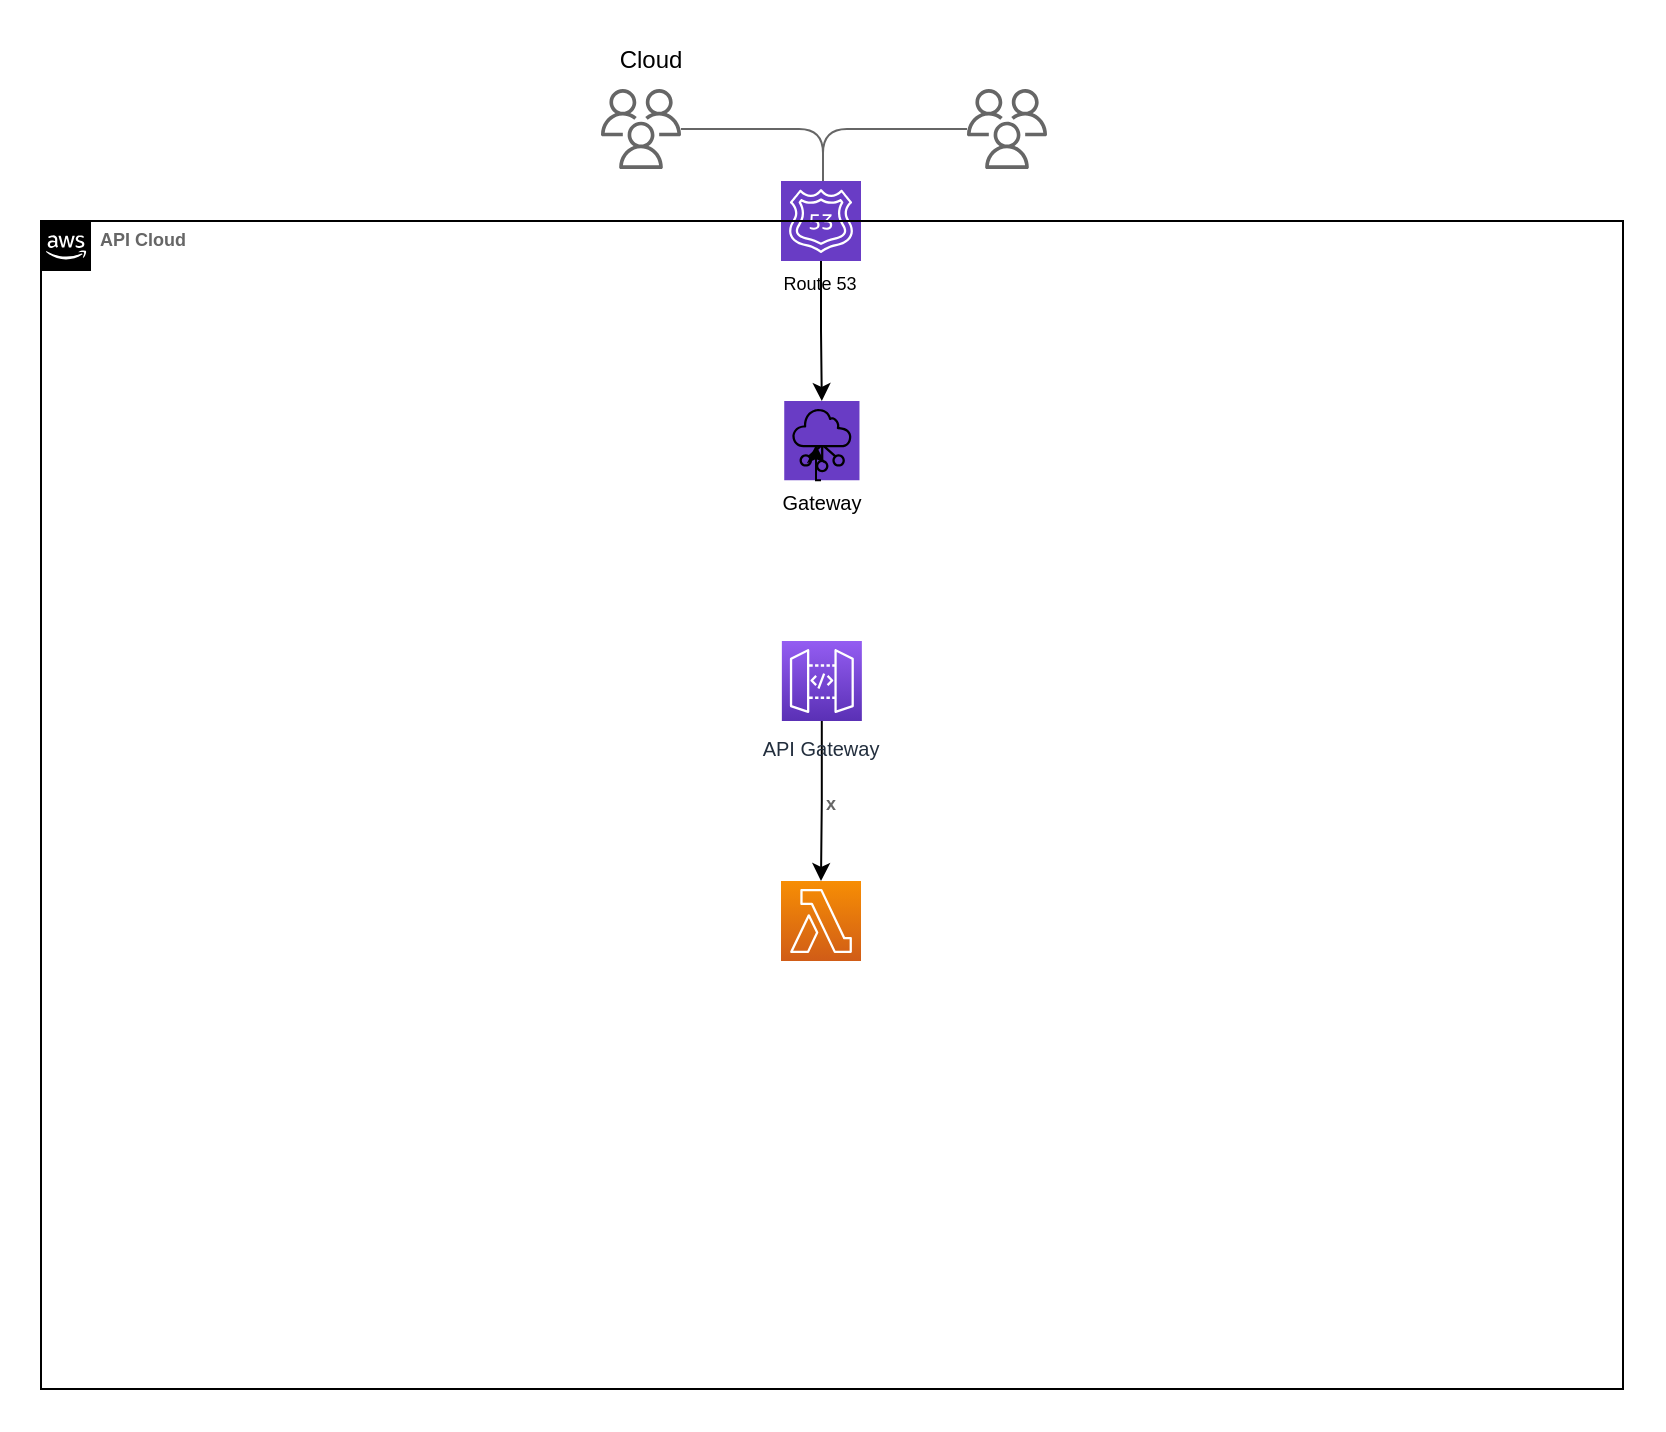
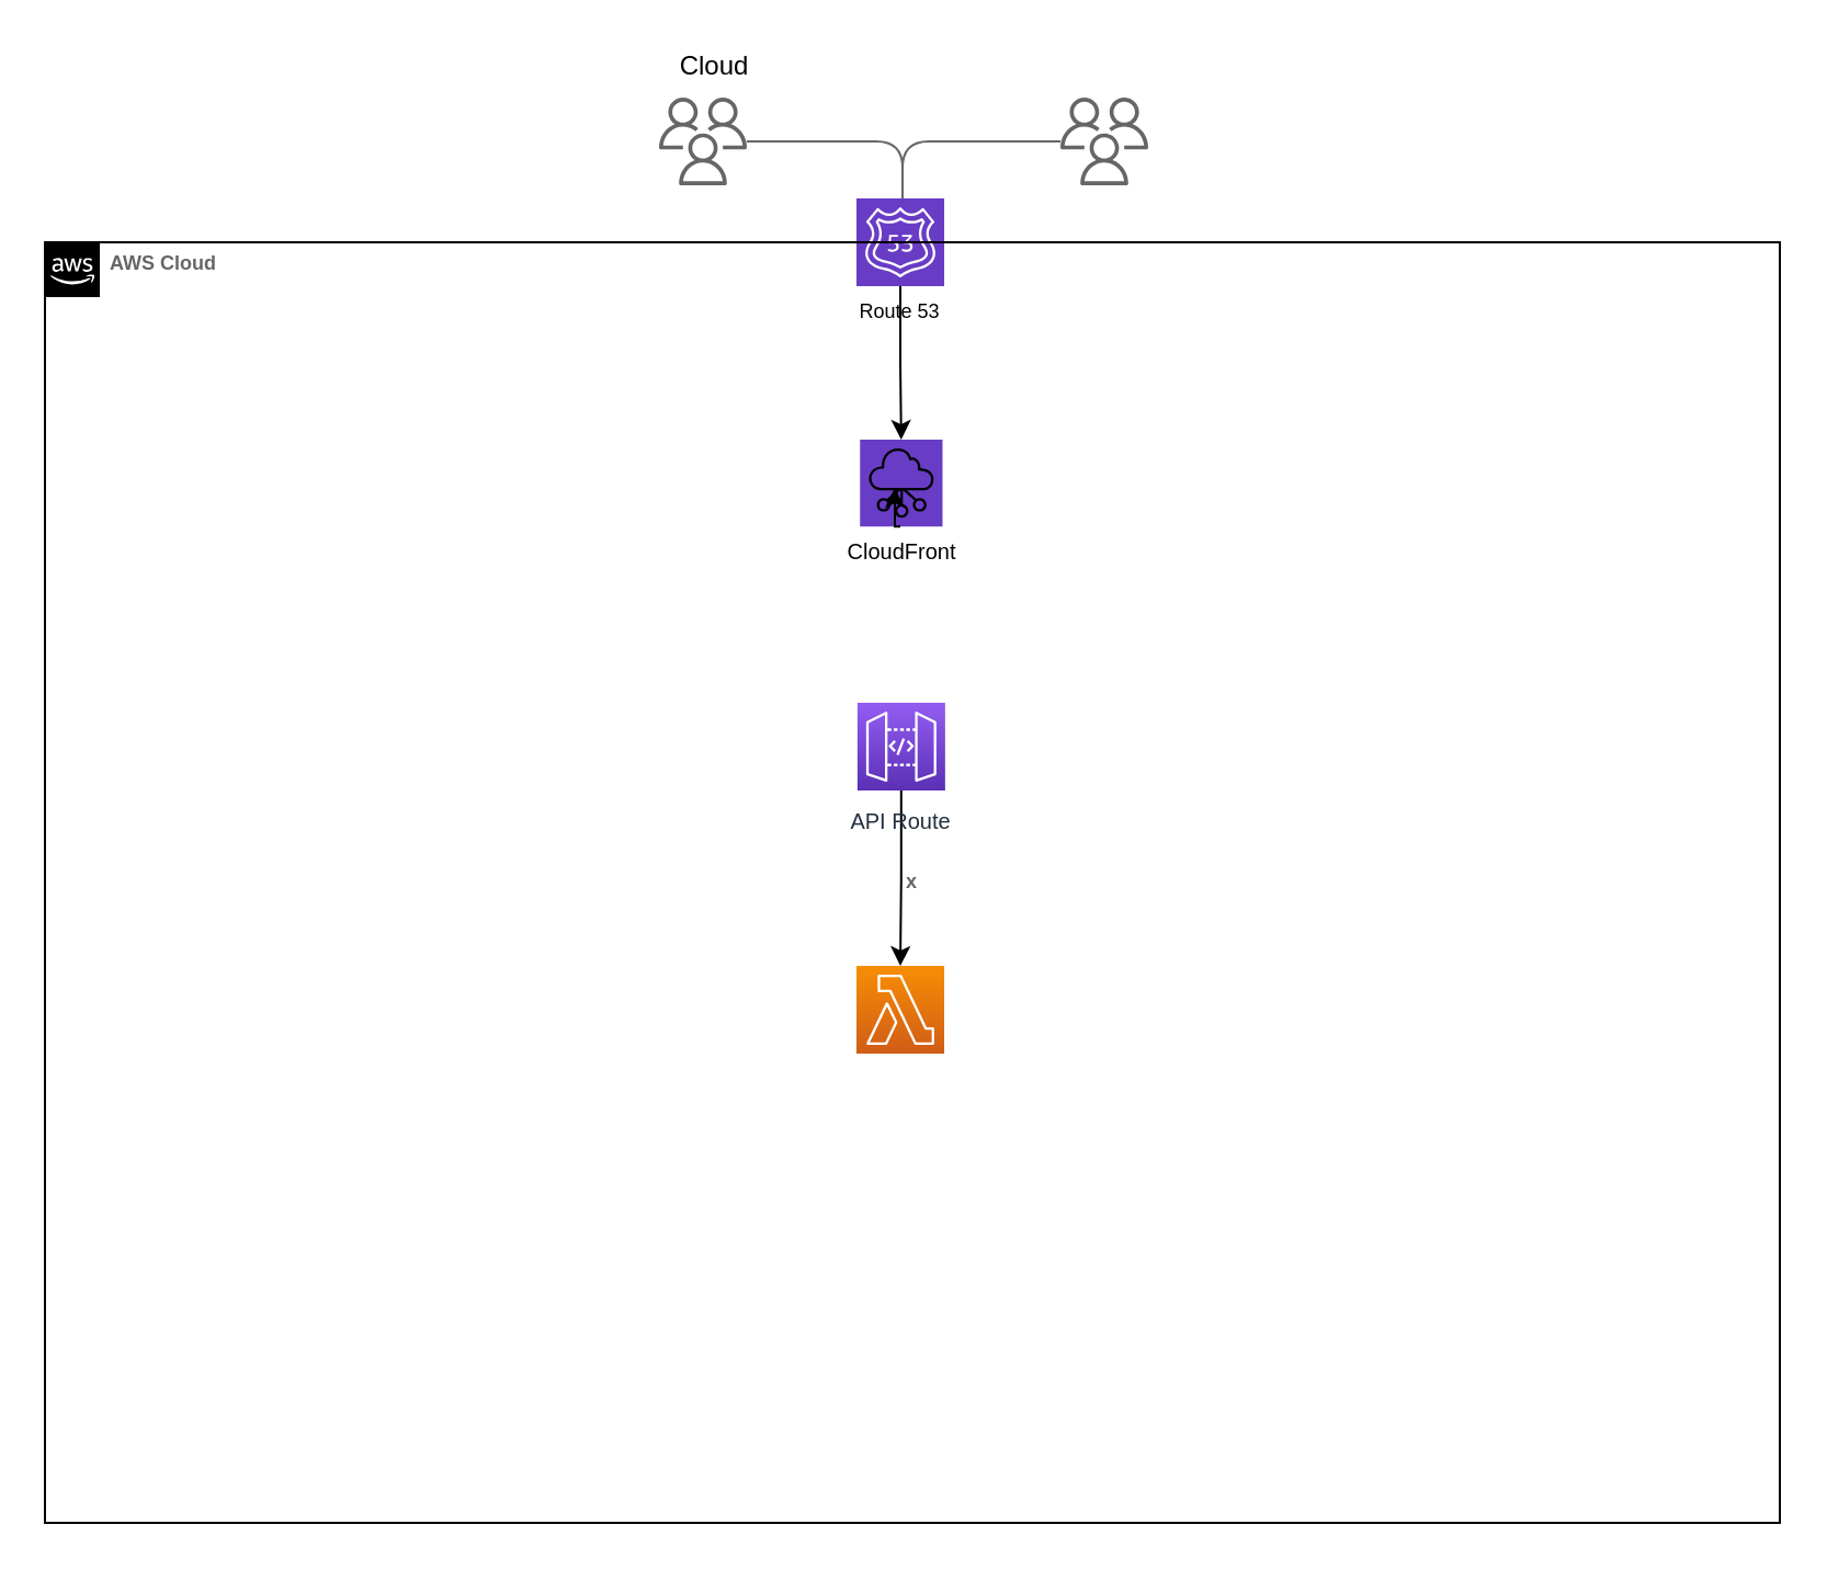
- <mxCell id="10" value="API Cloud" style="html=1;whiteSpace=wrap;shape=mxgraph.aws4.group;grIcon=mxgraph.aws4.group_aws_cloud_alt;verticalAlign=top;align=left;spacingLeft=30;fillOpacity=100;fillColor=none;fontSize=9;fontColor=#666666;fontStyle=1;spacing=0;strokeOpacity=100;part=1;" vertex="1" parent="9"><mxGeometry width="791" height="584" as="geometry" /></mxCell>
+ <mxCell id="10" value="AWS Cloud" style="html=1;whiteSpace=wrap;shape=mxgraph.aws4.group;grIcon=mxgraph.aws4.group_aws_cloud_alt;verticalAlign=top;align=left;spacingLeft=30;fillOpacity=100;fillColor=none;fontSize=9;fontColor=#666666;fontStyle=1;spacing=0;strokeOpacity=100;part=1;" vertex="1" parent="9"><mxGeometry width="791" height="584" as="geometry" /></mxCell>
- <mxCell id="12" value="&lt;font style=&quot;font-size: 10px&quot;&gt;Gateway&lt;/font&gt;" style="html=1;whiteSpace=wrap;shape=mxgraph.aws4.resourceIcon;resIcon=mxgraph.aws4.networking_and_content_delivery;labelPosition=center;verticalLabelPosition=bottom;align=center;verticalAlign=top;fontSize=11;spacing=0;strokeOpacity=0;fillColor=#693cc5;" vertex="1" parent="11"><mxGeometry x="11.116" width="37.623" height="39.6" as="geometry" /></mxCell>
+ <mxCell id="12" value="&lt;font style=&quot;font-size: 10px&quot;&gt;CloudFront&lt;/font&gt;" style="html=1;whiteSpace=wrap;shape=mxgraph.aws4.resourceIcon;resIcon=mxgraph.aws4.networking_and_content_delivery;labelPosition=center;verticalLabelPosition=bottom;align=center;verticalAlign=top;fontSize=11;spacing=0;strokeOpacity=0;fillColor=#693cc5;" vertex="1" parent="11"><mxGeometry x="11.116" width="37.623" height="39.6" as="geometry" /></mxCell>
- <mxCell id="15" value="&lt;font style=&quot;font-size: 10px&quot;&gt;API Gateway&lt;/font&gt;" style="outlineConnect=0;fontColor=#232F3E;gradientColor=#945DF2;gradientDirection=north;fillColor=#5A30B5;strokeColor=#ffffff;dashed=0;verticalLabelPosition=bottom;verticalAlign=top;align=center;html=1;fontSize=12;fontStyle=0;shape=mxgraph.aws4.resourceIcon;resIcon=mxgraph.aws4.api_gateway;" vertex="1" parent="9"><mxGeometry x="370.43" y="210" width="40" height="40" as="geometry" /></mxCell>
+ <mxCell id="15" value="&lt;font style=&quot;font-size: 10px&quot;&gt;API Route&lt;/font&gt;" style="outlineConnect=0;fontColor=#232F3E;gradientColor=#945DF2;gradientDirection=north;fillColor=#5A30B5;strokeColor=#ffffff;dashed=0;verticalLabelPosition=bottom;verticalAlign=top;align=center;html=1;fontSize=12;fontStyle=0;shape=mxgraph.aws4.resourceIcon;resIcon=mxgraph.aws4.api_gateway;" vertex="1" parent="9"><mxGeometry x="370.43" y="210" width="40" height="40" as="geometry" /></mxCell>
